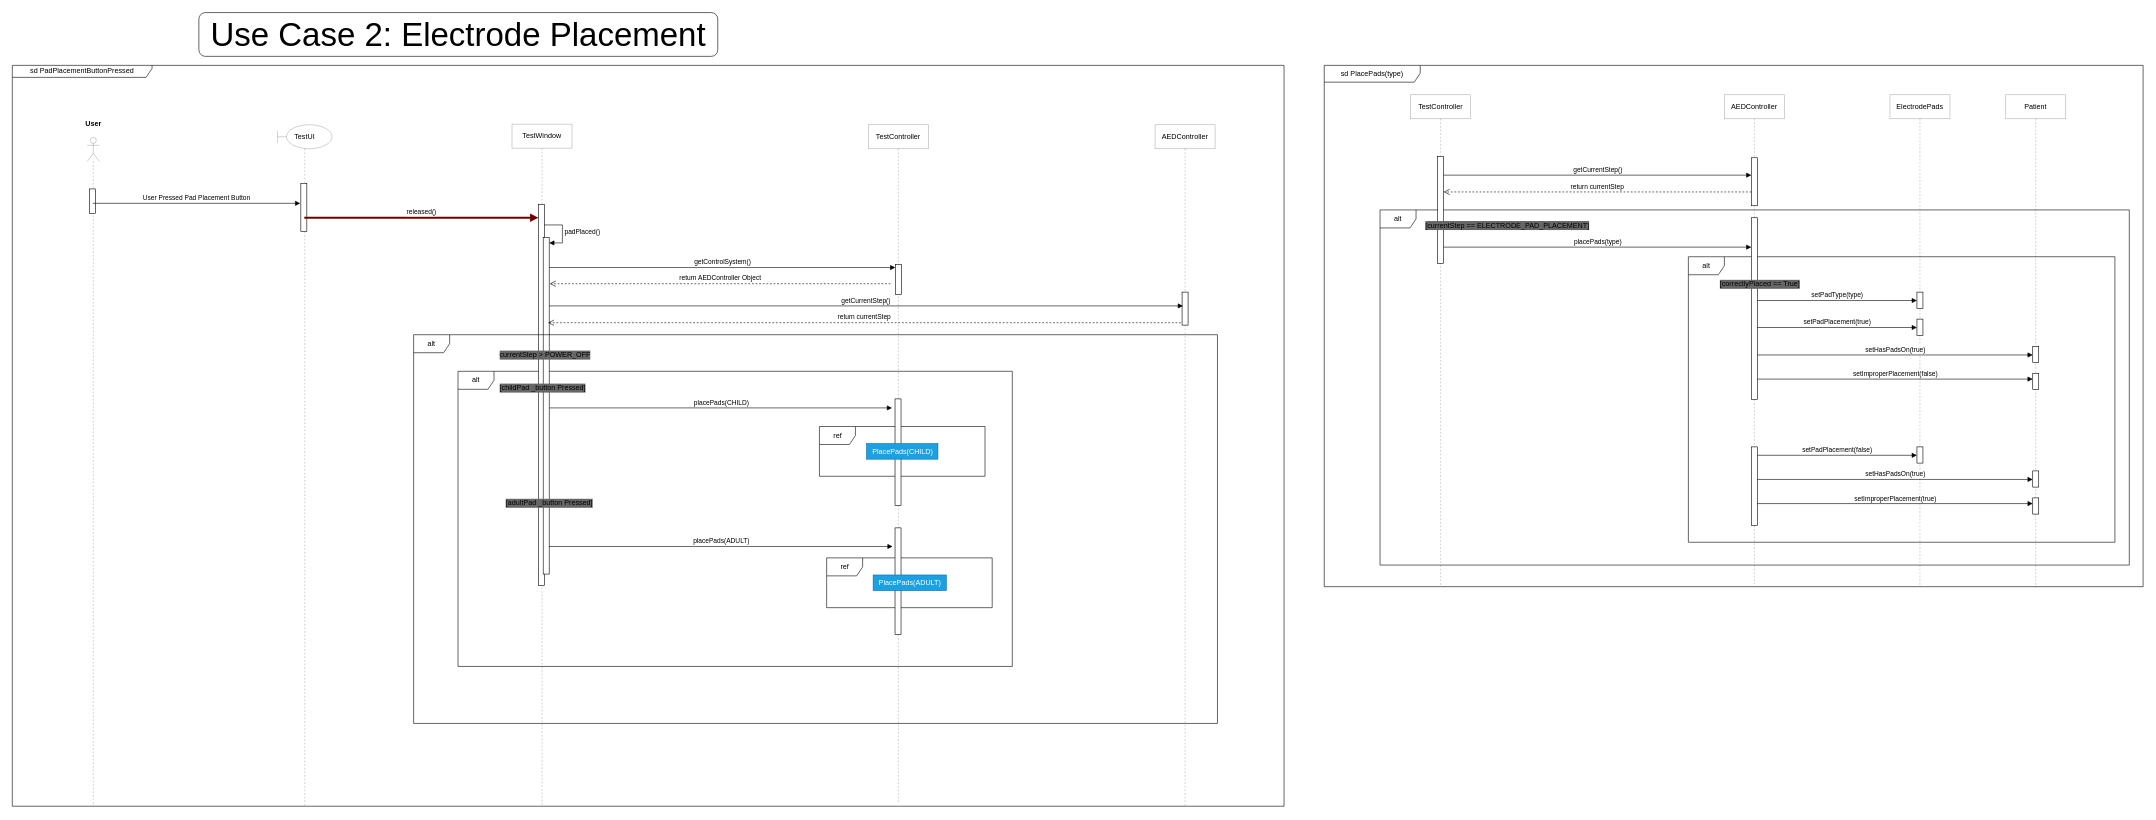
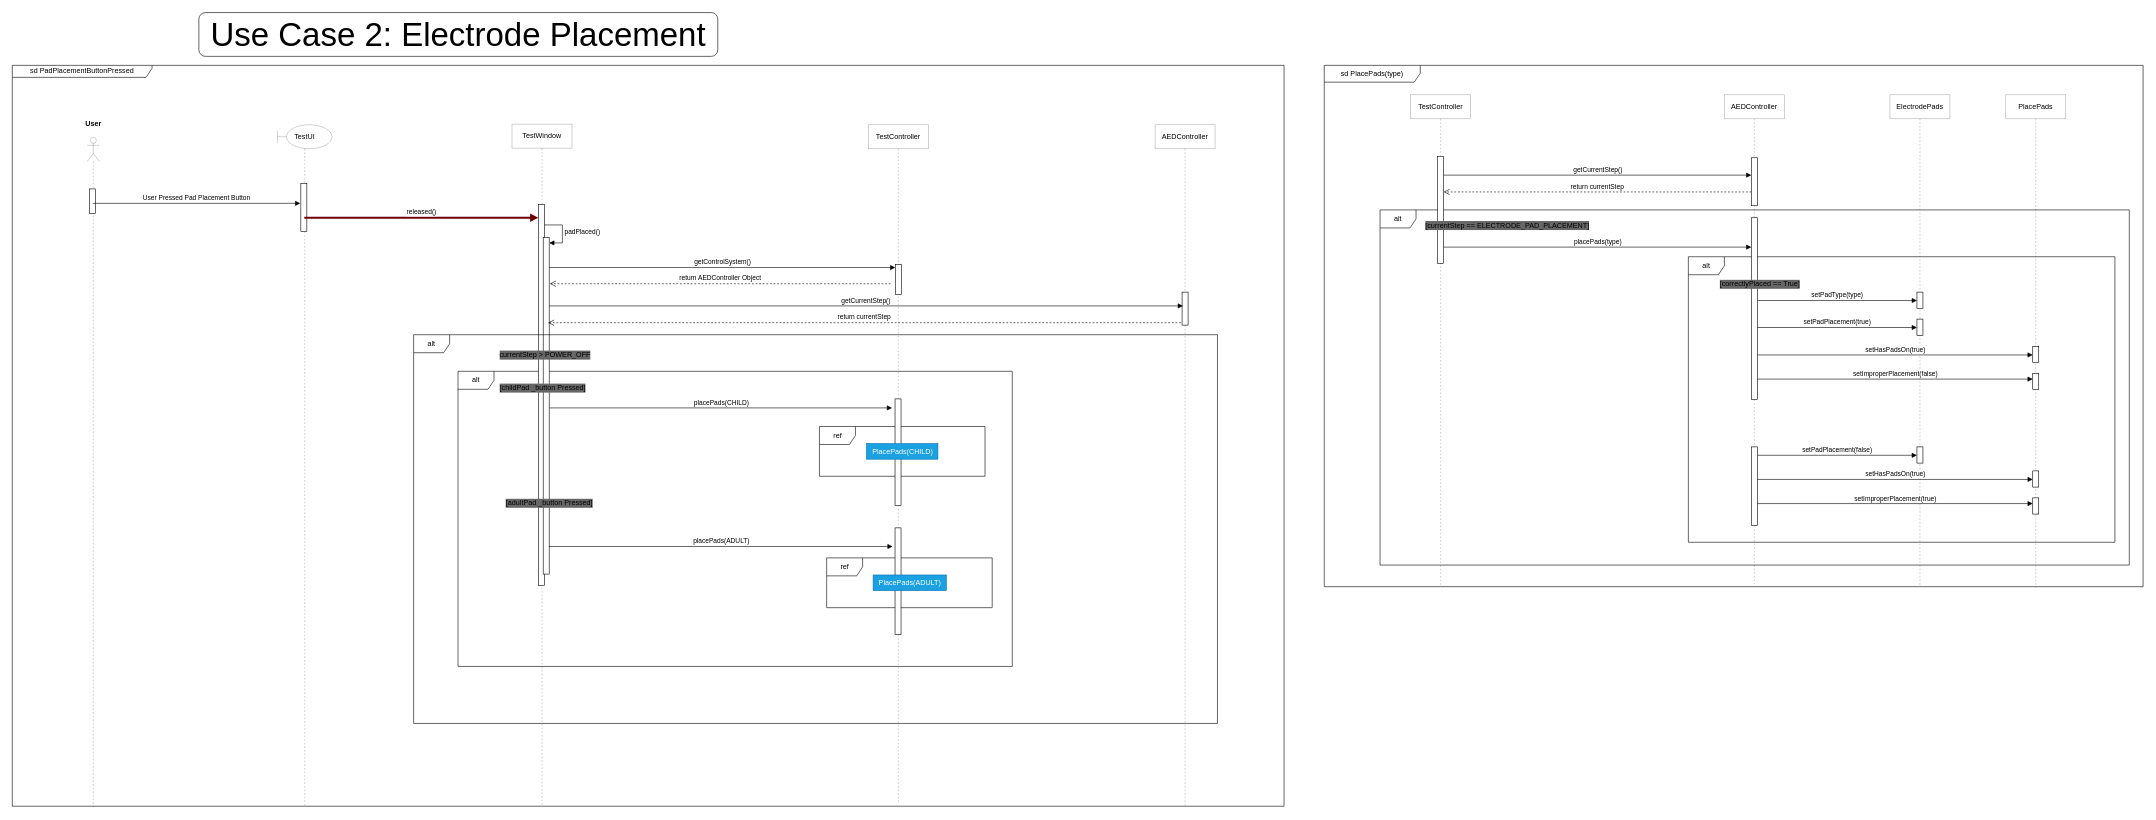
- <mxCell id="41" value="Patient" style="shape=umlLifeline;perimeter=lifelinePerimeter;whiteSpace=wrap;html=1;container=1;dropTarget=0;collapsible=0;recursiveResize=0;outlineConnect=0;portConstraint=eastwest;newEdgeStyle={&quot;curved&quot;:0,&quot;rounded&quot;:0};opacity=30;" parent="1" vertex="1"><mxGeometry x="3343" y="157" width="100" height="822" as="geometry" /></mxCell>
+ <mxCell id="41" value="PlacePads" style="shape=umlLifeline;perimeter=lifelinePerimeter;whiteSpace=wrap;html=1;container=1;dropTarget=0;collapsible=0;recursiveResize=0;outlineConnect=0;portConstraint=eastwest;newEdgeStyle={&quot;curved&quot;:0,&quot;rounded&quot;:0};opacity=30;" parent="1" vertex="1"><mxGeometry x="3343" y="157" width="100" height="822" as="geometry" /></mxCell>
